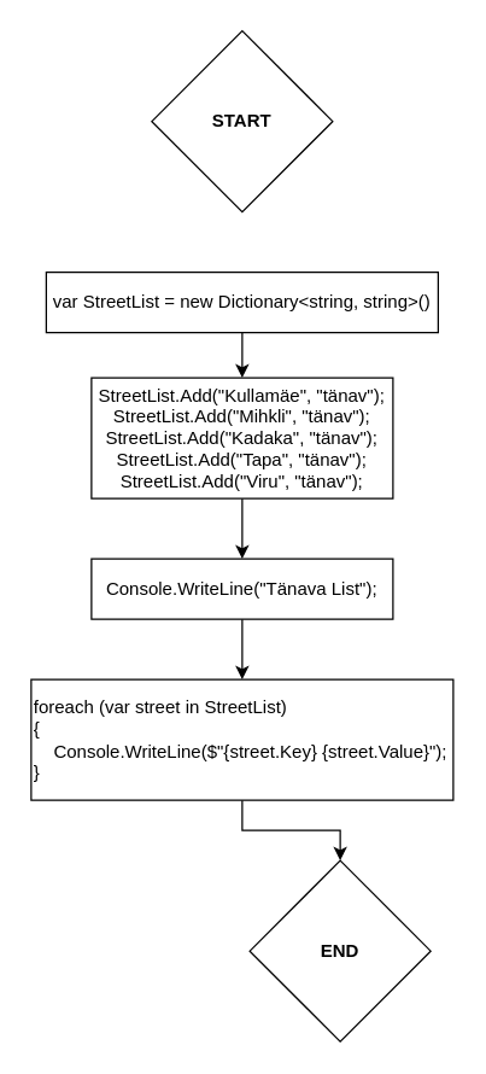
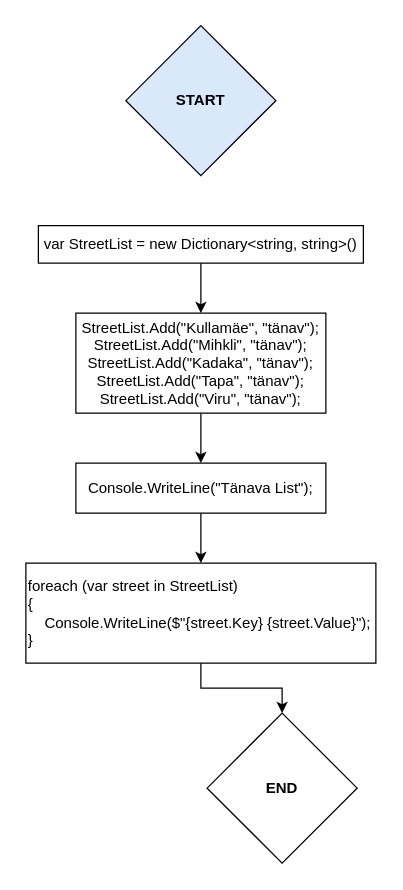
- <mxCell id="8" value="START" style="rhombus;whiteSpace=wrap;html=1;fontStyle=1" vertex="1" parent="1"><mxGeometry x="100" y="20" width="120" height="120" as="geometry" /></mxCell>
+ <mxCell id="8" value="START" style="rhombus;whiteSpace=wrap;html=1;fontStyle=1;fillColor=#dae8fc;" vertex="1" parent="1"><mxGeometry x="100" y="20" width="120" height="120" as="geometry" /></mxCell>
- <mxCell id="3" value="var StreetList = new Dictionary&amp;lt;string, string&amp;gt;()" style="rounded=0;whiteSpace=wrap;html=1;" vertex="1" parent="1"><mxGeometry x="30" y="180" width="260" height="40" as="geometry" /></mxCell>
+ <mxCell id="3" value="var StreetList = new Dictionary&amp;lt;string, string&amp;gt;()" style="rounded=0;whiteSpace=wrap;html=1;" vertex="1" parent="1"><mxGeometry x="30" y="180" width="260" height="30" as="geometry" /></mxCell>
